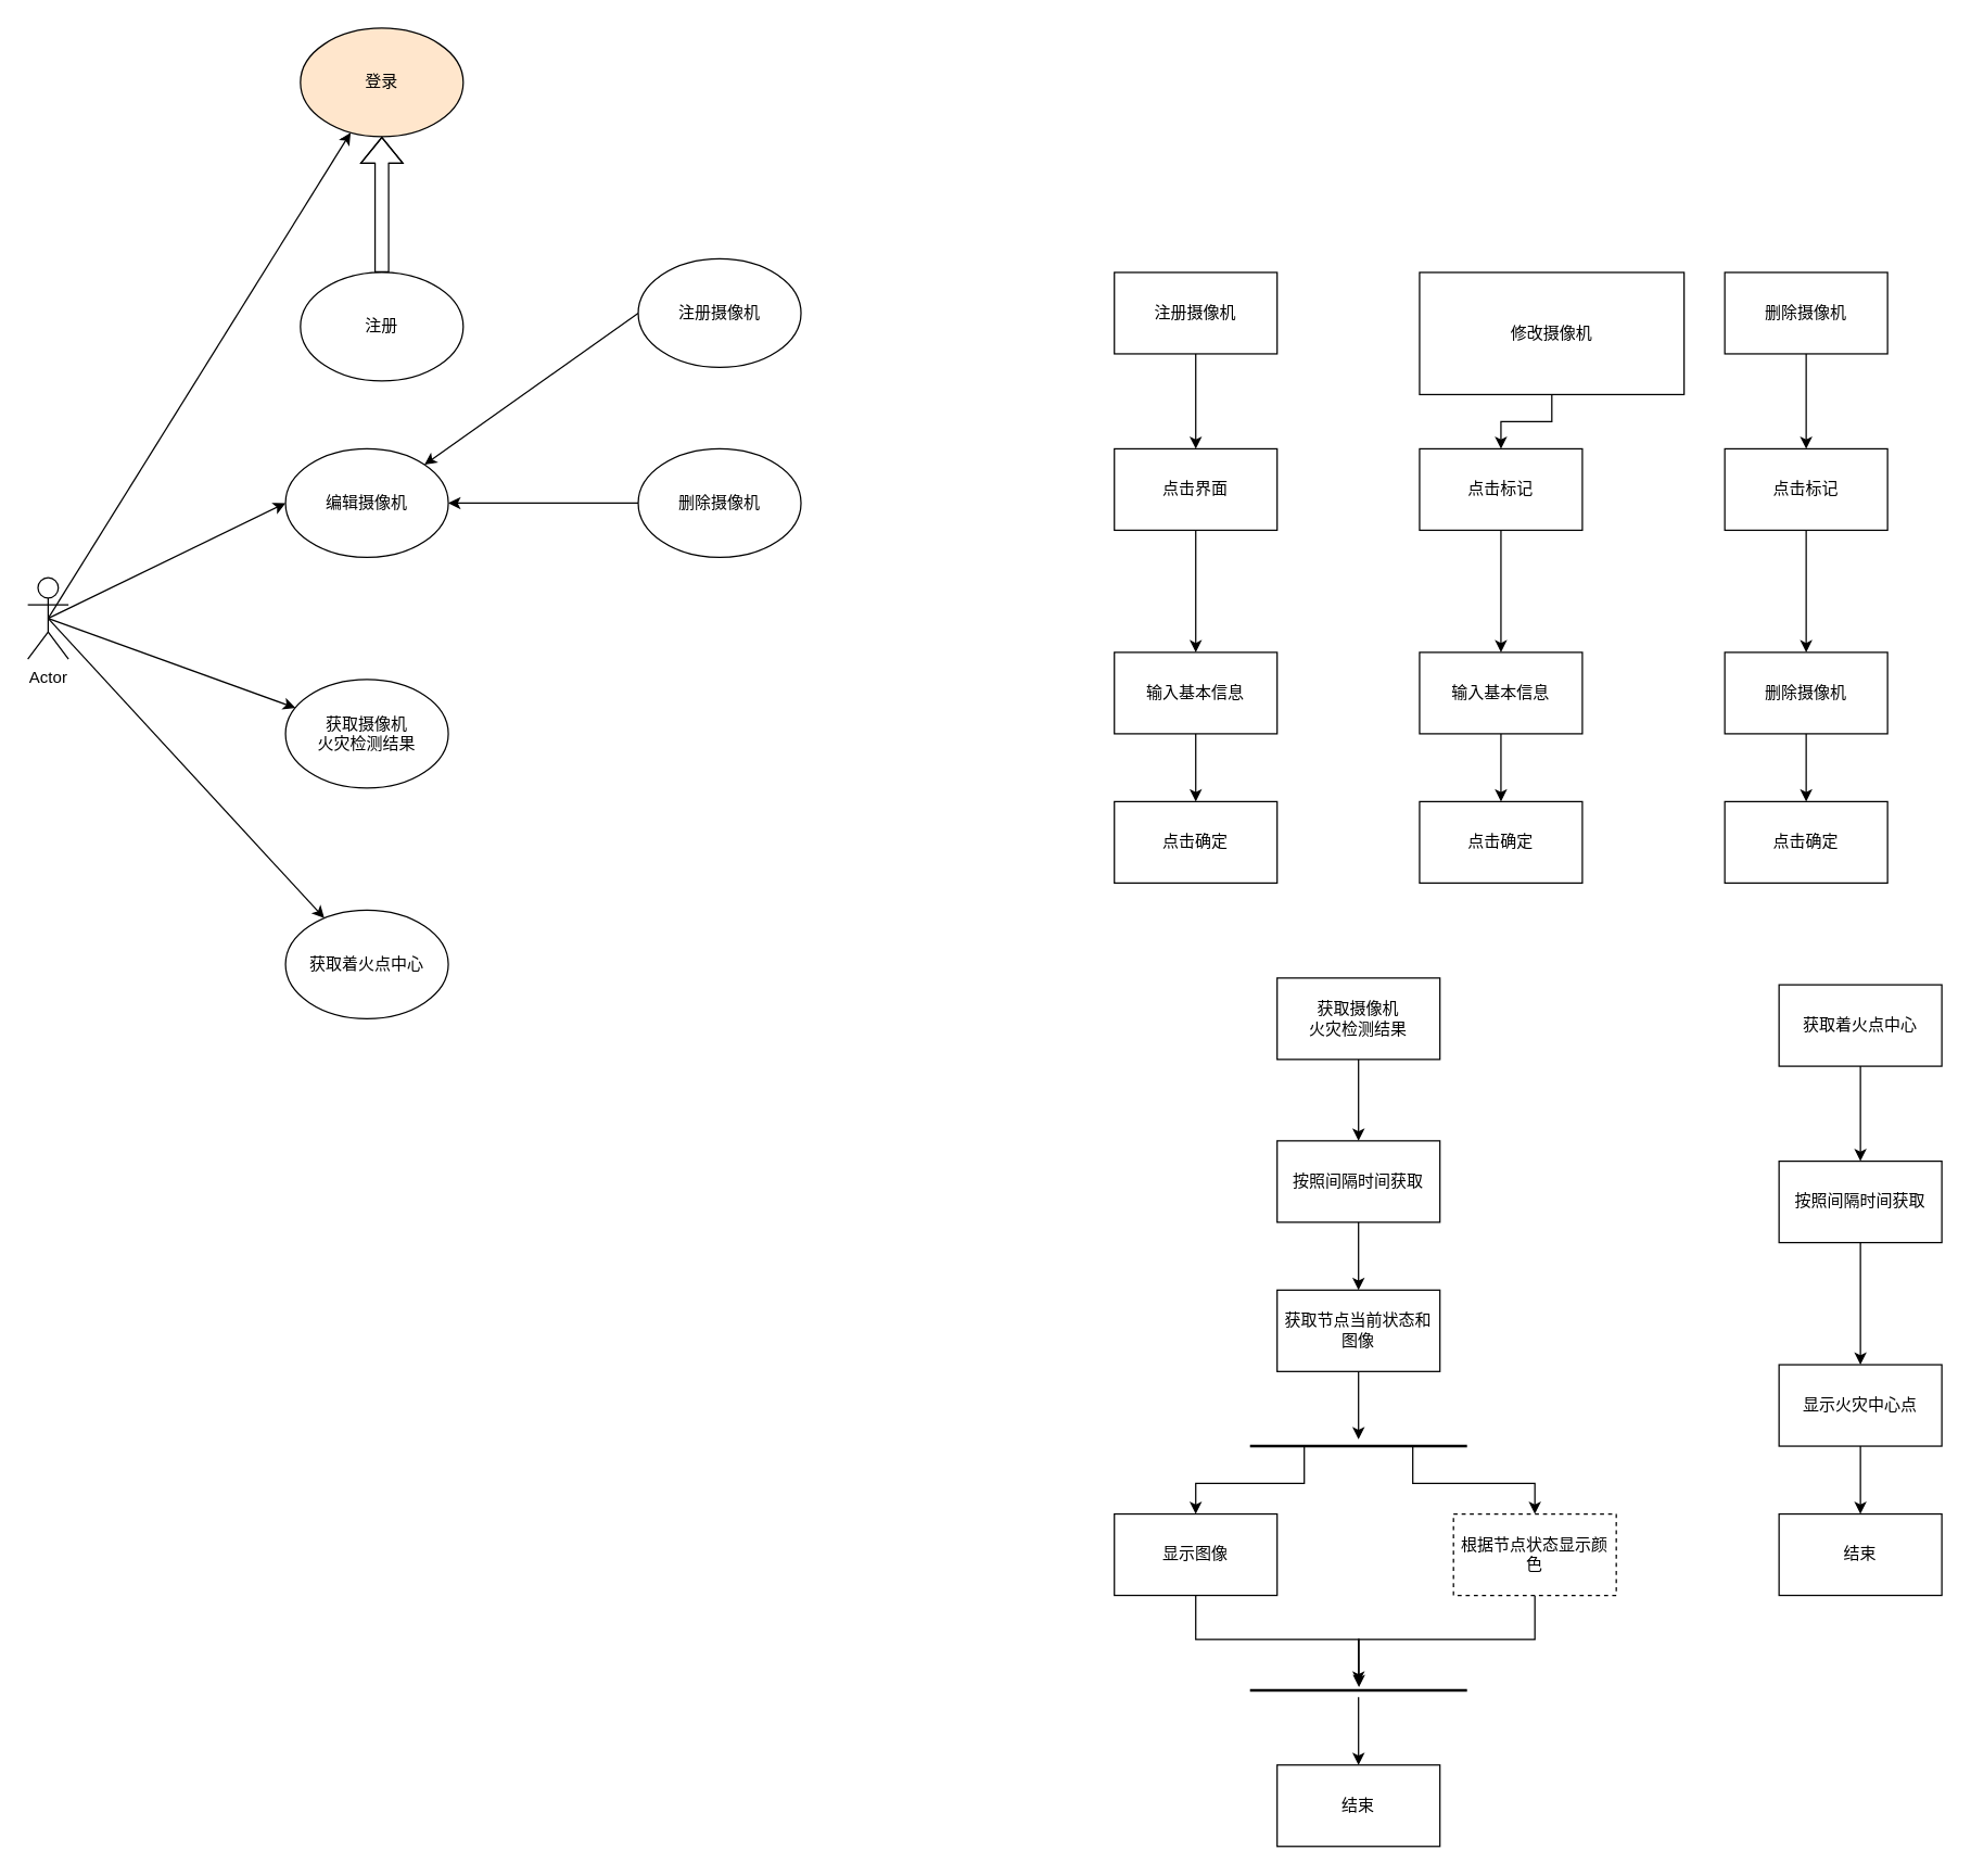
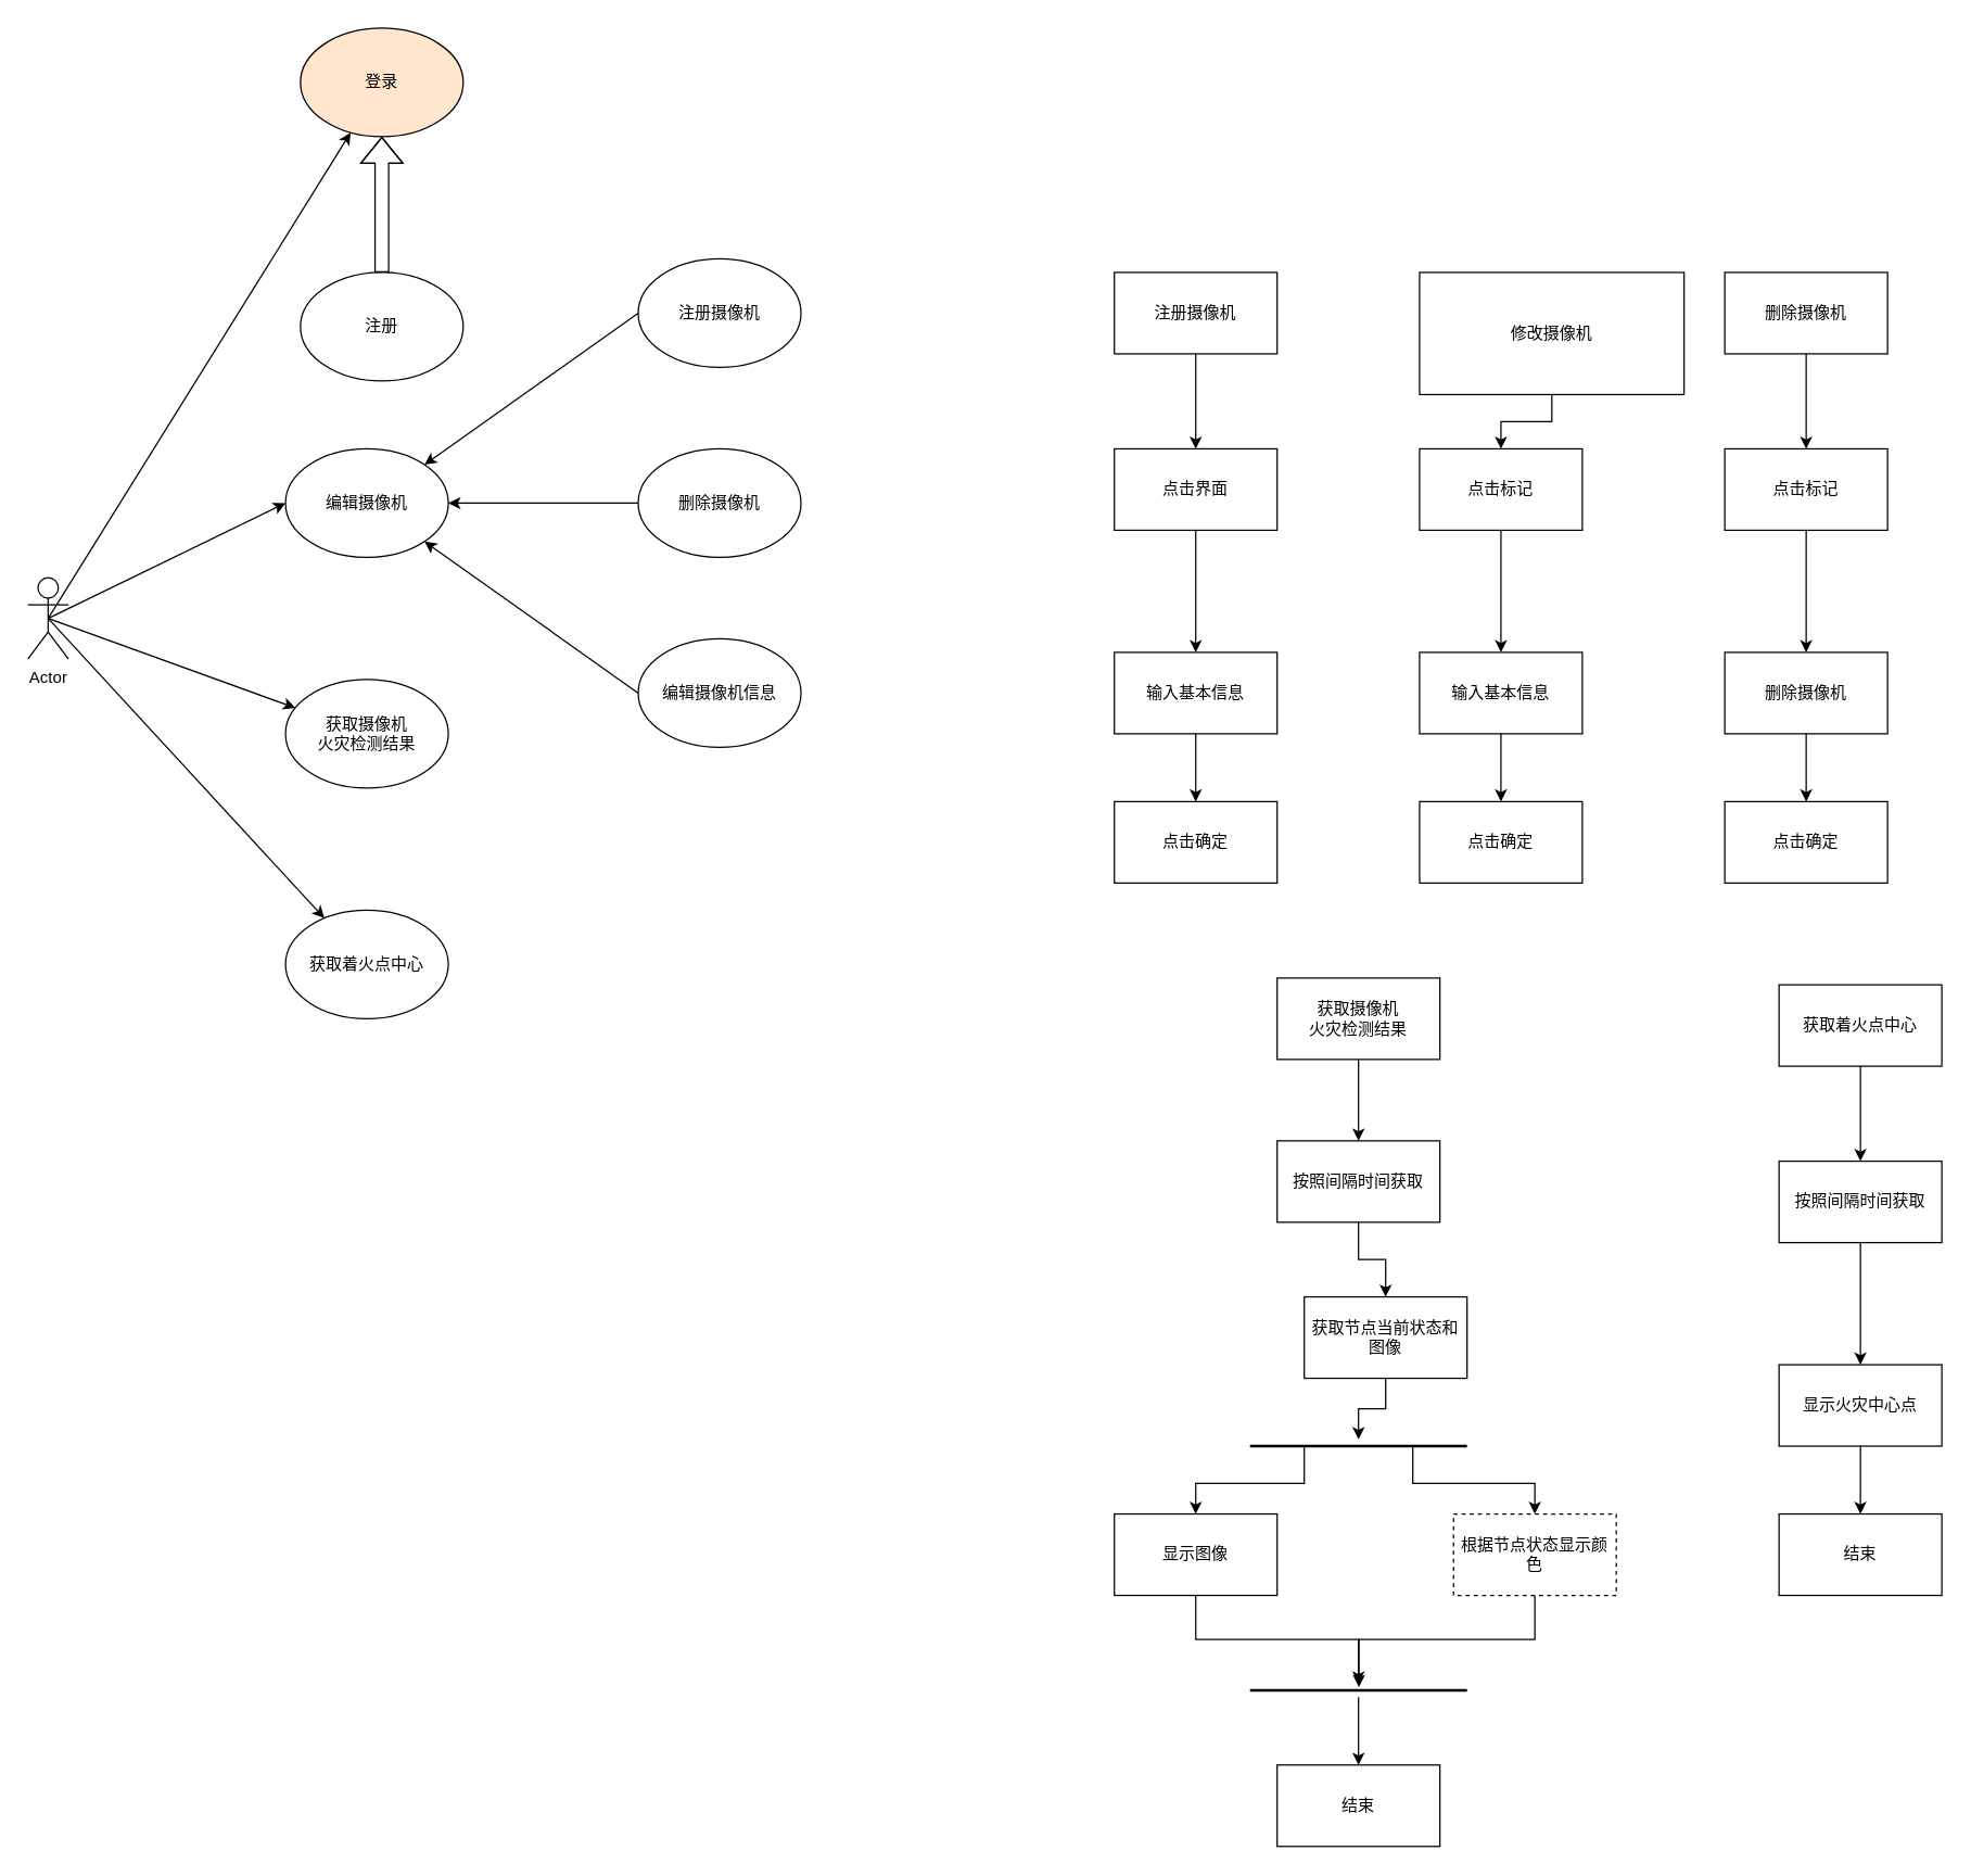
+ <mxCell id="29" style="rounded=0;orthogonalLoop=1;jettySize=auto;html=1;exitX=0;exitY=0.5;exitDx=0;exitDy=0;entryX=1;entryY=1;entryDx=0;entryDy=0;" edge="1" parent="1" source="30" target="8"><mxGeometry relative="1" as="geometry" /></mxCell>
+ <mxCell id="30" value="编辑摄像机信息" style="ellipse;whiteSpace=wrap;html=1;" vertex="1" parent="1"><mxGeometry x="470" y="470" width="120" height="80" as="geometry" /></mxCell>
- <mxCell id="43" value="获取节点当前状态和图像" style="rounded=0;whiteSpace=wrap;html=1;" vertex="1" parent="1"><mxGeometry x="941" y="950" width="120" height="60" as="geometry" /></mxCell>
+ <mxCell id="43" value="获取节点当前状态和图像" style="rounded=0;whiteSpace=wrap;html=1;" vertex="1" parent="1"><mxGeometry x="961" y="955" width="120" height="60" as="geometry" /></mxCell>
